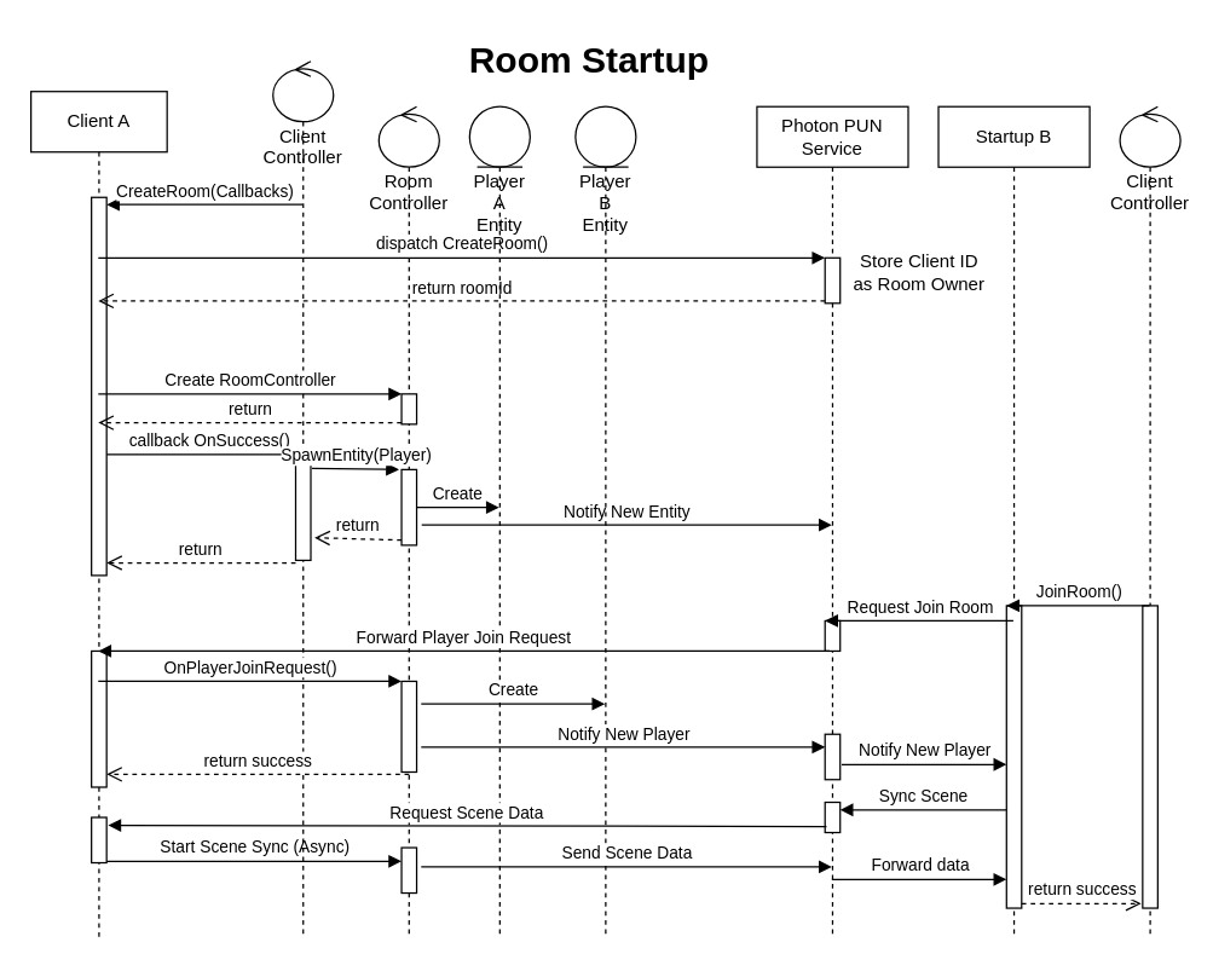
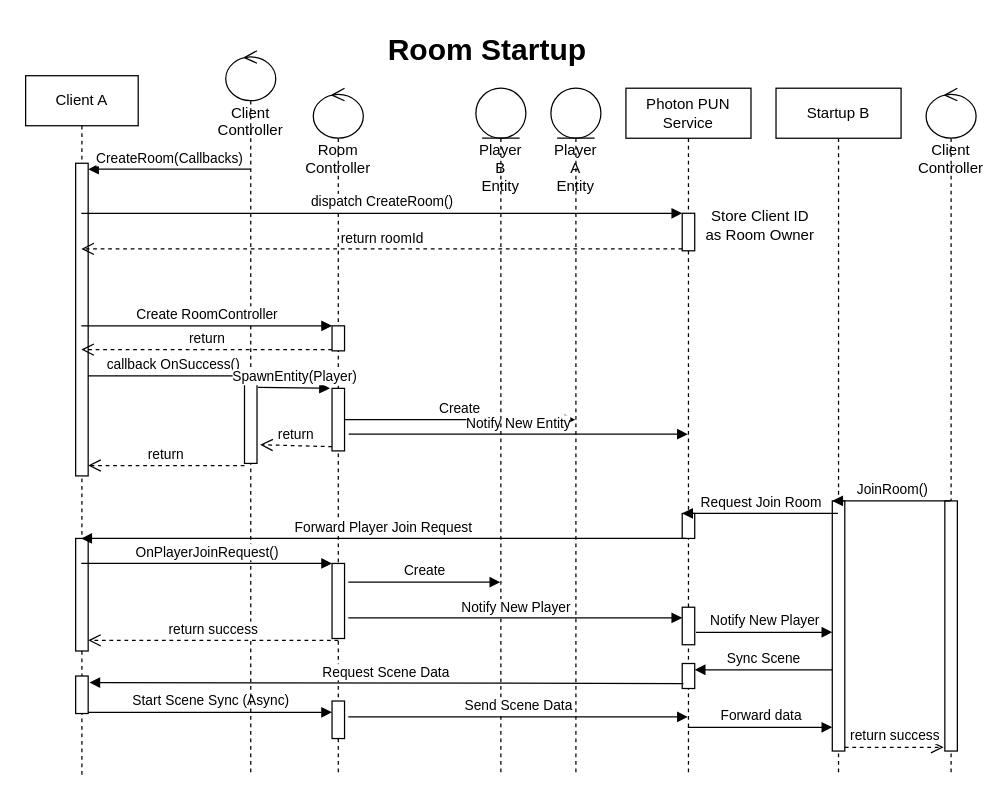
- <mxCell id="33" value="Player A Entity" style="shape=umlLifeline;participant=umlEntity;perimeter=lifelinePerimeter;whiteSpace=wrap;html=1;container=1;collapsible=0;recursiveResize=0;verticalAlign=top;spacingTop=36;outlineConnect=0;" parent="1" vertex="1"><mxGeometry x="310" y="70" width="40" height="550" as="geometry" /></mxCell>
+ <mxCell id="33" value="Player A Entity" style="shape=umlLifeline;participant=umlEntity;perimeter=lifelinePerimeter;whiteSpace=wrap;html=1;container=1;collapsible=0;recursiveResize=0;verticalAlign=top;spacingTop=36;outlineConnect=0;" parent="1" vertex="1"><mxGeometry x="440" y="70" width="40" height="550" as="geometry" /></mxCell>
